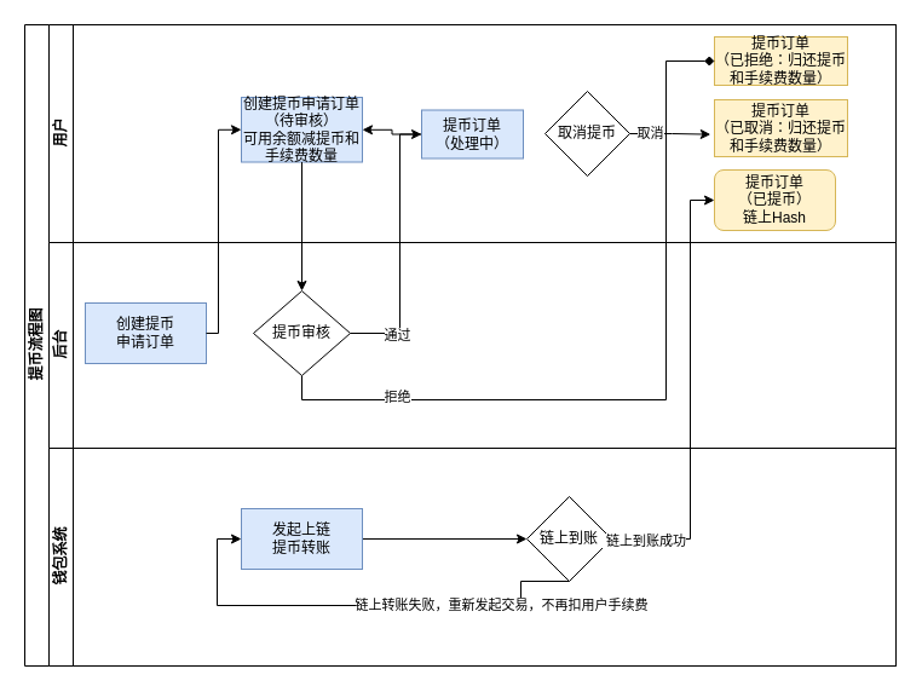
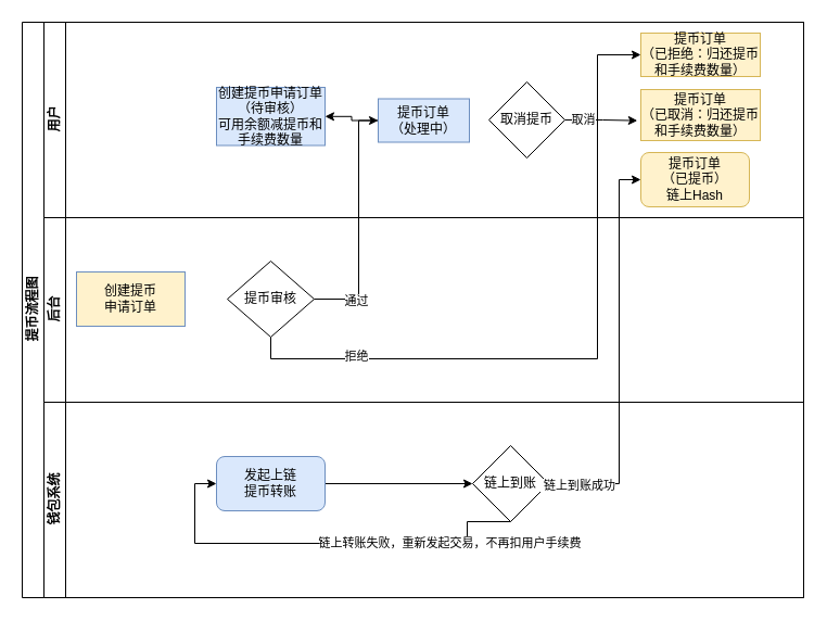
- <mxCell id="24" style="edgeStyle=orthogonalEdgeStyle;rounded=0;orthogonalLoop=1;jettySize=auto;html=1;entryX=0;entryY=0.5;entryDx=0;entryDy=0;exitX=0.5;exitY=1;exitDx=0;exitDy=0;endArrow=diamond;" edge="1" parent="2" source="15" target="4"><mxGeometry relative="1" as="geometry"><Array as="points"><mxPoint x="229" y="310" /><mxPoint x="530" y="310" /><mxPoint x="530" y="30" /></Array></mxGeometry></mxCell>
+ <mxCell id="24" style="edgeStyle=orthogonalEdgeStyle;rounded=0;orthogonalLoop=1;jettySize=auto;html=1;entryX=0;entryY=0.5;entryDx=0;entryDy=0;exitX=0.5;exitY=1;exitDx=0;exitDy=0;" edge="1" parent="2" source="15" target="4"><mxGeometry relative="1" as="geometry"><Array as="points"><mxPoint x="229" y="310" /><mxPoint x="530" y="310" /><mxPoint x="530" y="30" /></Array></mxGeometry></mxCell>
- <mxCell id="23" value="" style="edgeStyle=orthogonalEdgeStyle;rounded=0;orthogonalLoop=1;jettySize=auto;html=1;entryX=0.5;entryY=0;entryDx=0;entryDy=0;" edge="1" parent="2" source="9" target="15"><mxGeometry relative="1" as="geometry" /></mxCell>
- <mxCell id="22" style="edgeStyle=orthogonalEdgeStyle;rounded=0;orthogonalLoop=1;jettySize=auto;html=1;entryX=0;entryY=0.5;entryDx=0;entryDy=0;" edge="1" parent="2" source="14" target="9"><mxGeometry relative="1" as="geometry"><Array as="points"><mxPoint x="160" y="255" /><mxPoint x="160" y="87" /></Array></mxGeometry></mxCell>
- <mxCell id="14" value="创建提币&lt;br&gt;申请订单&lt;br&gt;" style="rounded=0;whiteSpace=wrap;html=1;fontFamily=Helvetica;fontSize=12;align=center;fillColor=#dae8fc;strokeColor=#6c8ebf;" vertex="1" parent="13"><mxGeometry x="30" y="50" width="100" height="50" as="geometry" /></mxCell>
+ <mxCell id="14" value="创建提币&lt;br&gt;申请订单&lt;br&gt;" style="rounded=0;whiteSpace=wrap;html=1;fontFamily=Helvetica;fontSize=12;align=center;fillColor=#fff2cc;strokeColor=#6c8ebf;" vertex="1" parent="13"><mxGeometry x="30" y="50" width="100" height="50" as="geometry" /></mxCell>
- <mxCell id="18" value="发起上链&lt;br&gt;提币转账" style="rounded=0;whiteSpace=wrap;html=1;fontFamily=Helvetica;fontSize=12;align=center;fillColor=#dae8fc;strokeColor=#6c8ebf;" vertex="1" parent="16"><mxGeometry x="159" y="50" width="100" height="50" as="geometry" /></mxCell>
+ <mxCell id="18" value="发起上链&lt;br&gt;提币转账" style="whiteSpace=wrap;html=1;fontFamily=Helvetica;fontSize=12;align=center;fillColor=#dae8fc;strokeColor=#6c8ebf;rounded=1;" vertex="1" parent="16"><mxGeometry x="159" y="50" width="100" height="50" as="geometry" /></mxCell>
